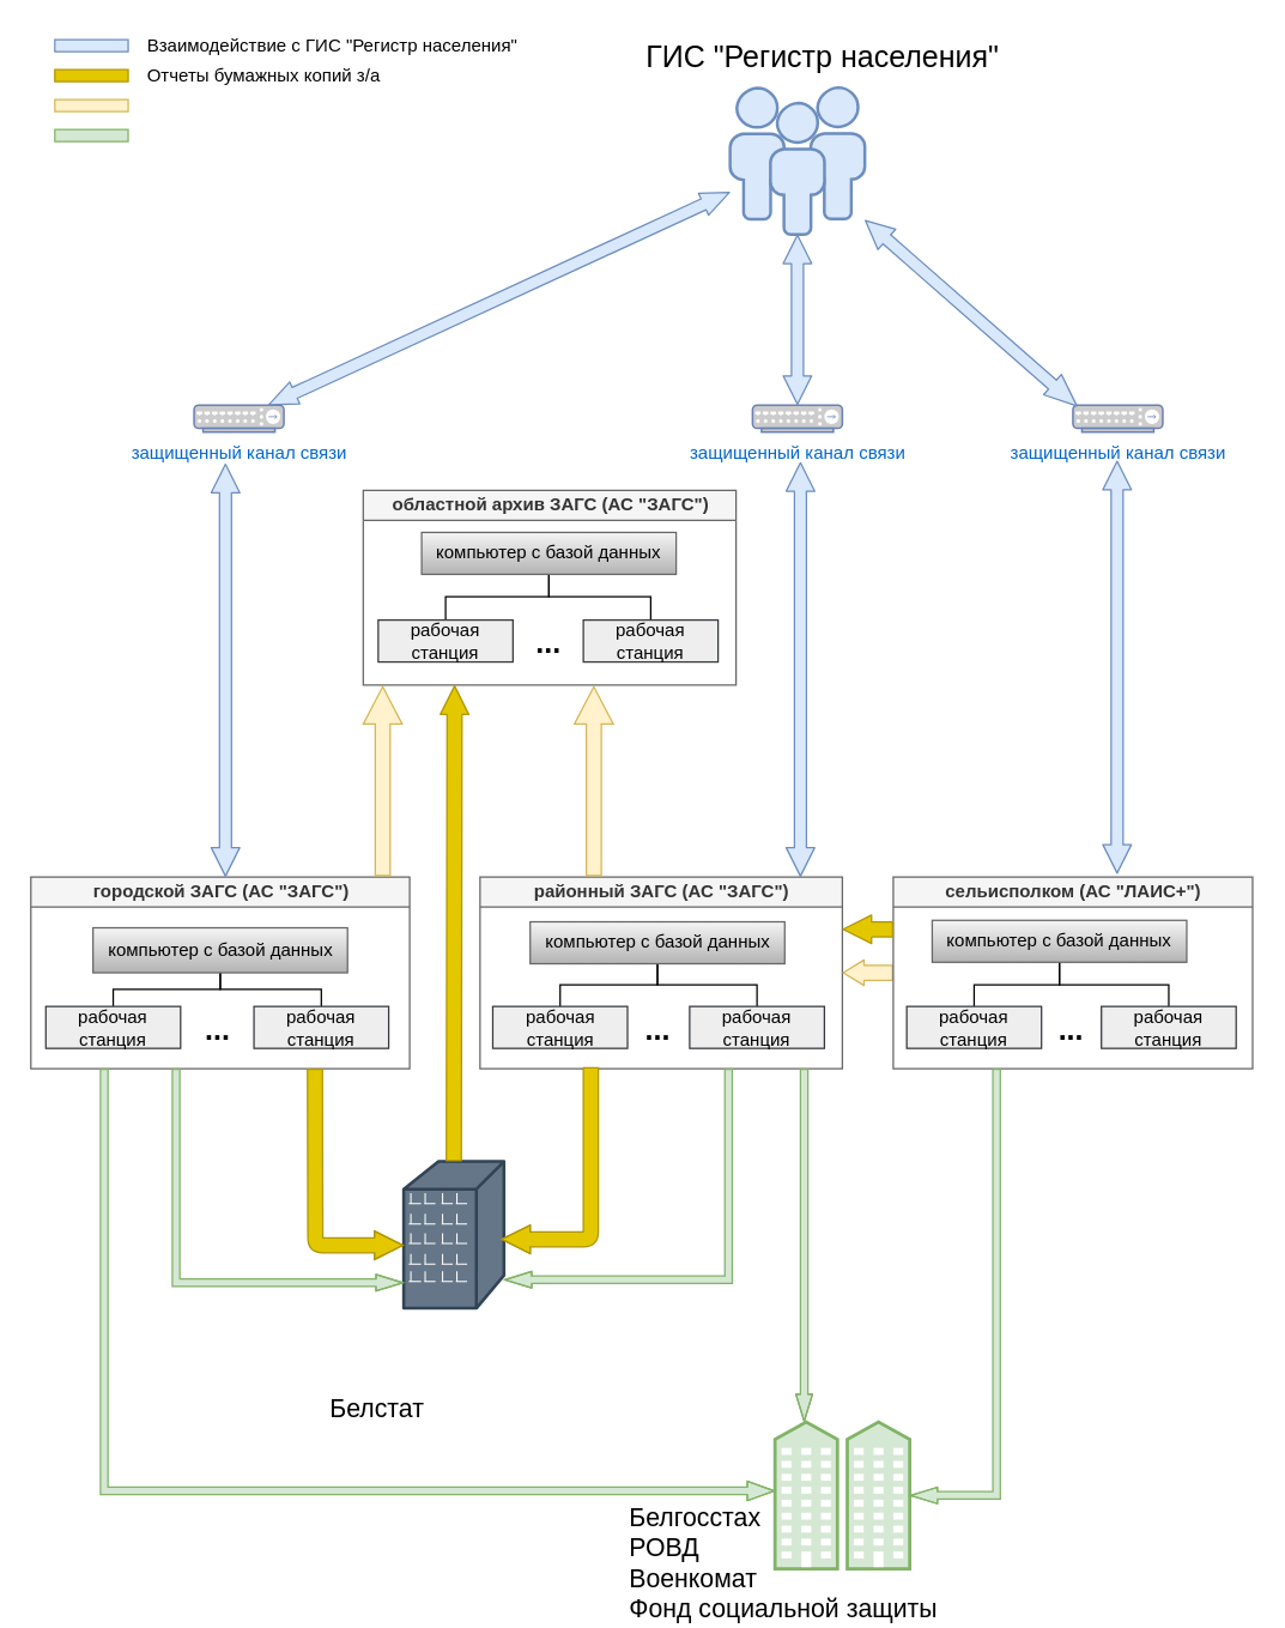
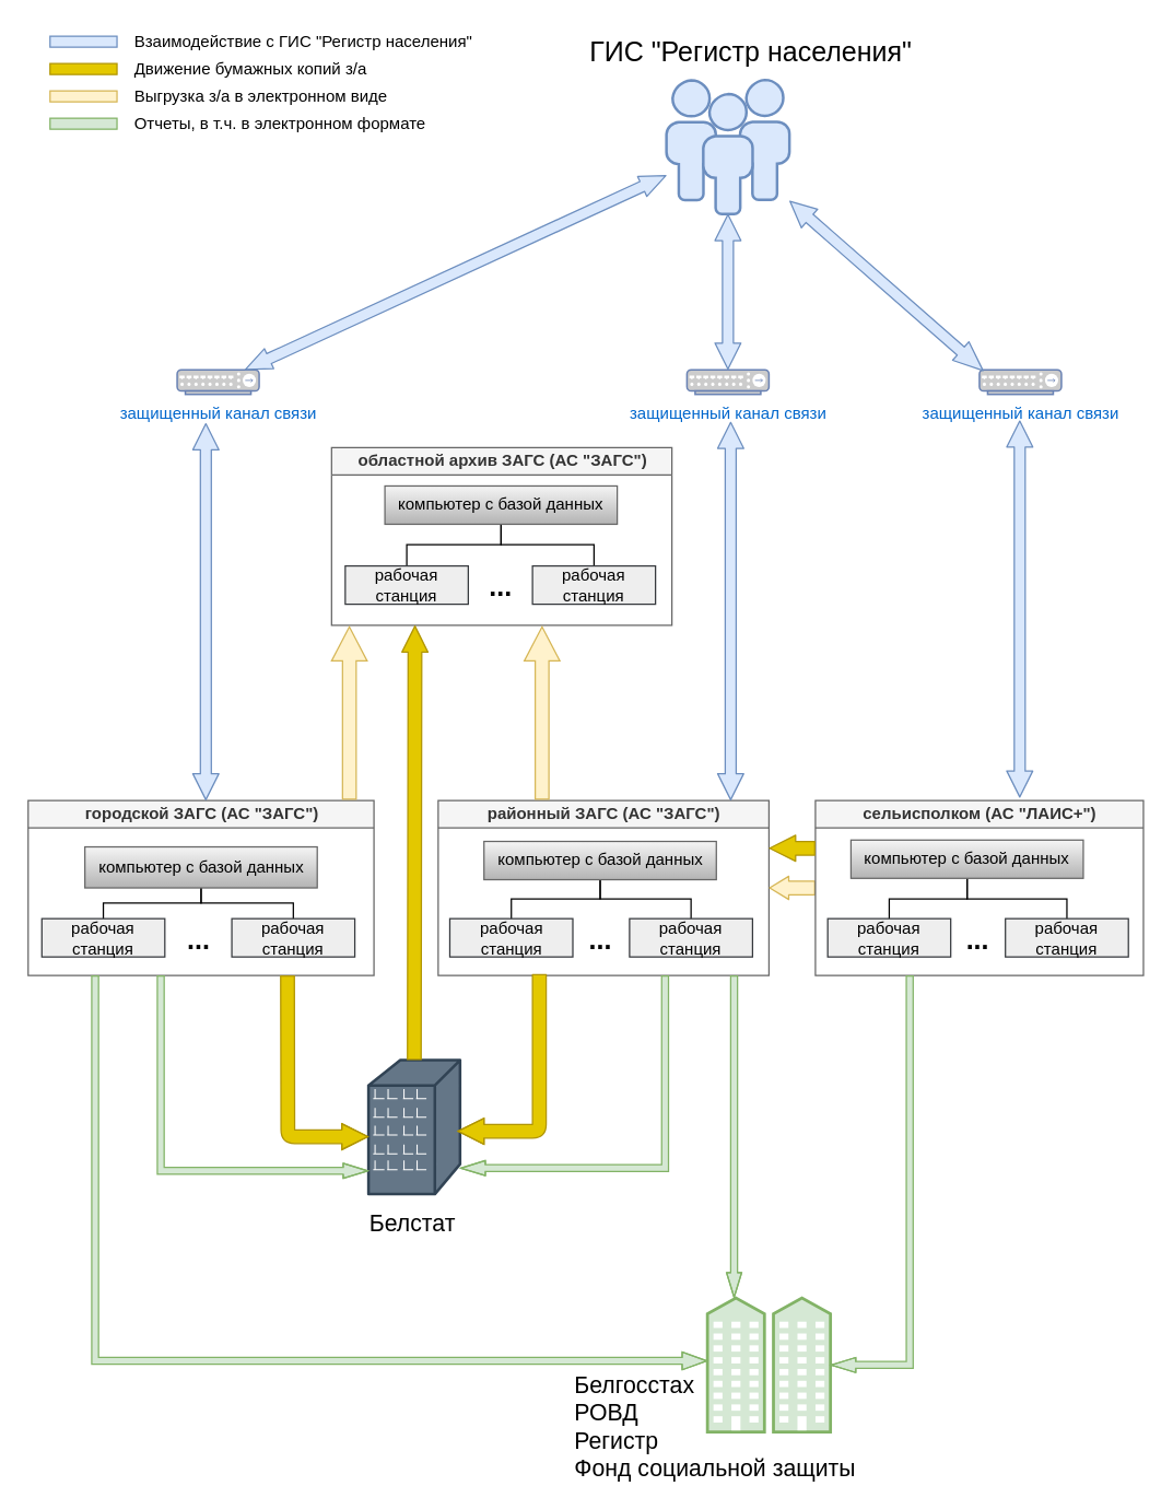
- <mxCell id="58" value="Отчеты бумажных копий з/а" style="text;html=1;strokeColor=none;fillColor=none;align=left;verticalAlign=middle;whiteSpace=wrap;rounded=0;" parent="1" vertex="1"><mxGeometry x="96" y="40" width="254" height="20" as="geometry" /></mxCell>
+ <mxCell id="58" value="Движение бумажных копий з/а" style="text;html=1;strokeColor=none;fillColor=none;align=left;verticalAlign=middle;whiteSpace=wrap;rounded=0;" parent="1" vertex="1"><mxGeometry x="96" y="40" width="254" height="20" as="geometry" /></mxCell>
+ <mxCell id="59" value="Выгрузка з/а в электронном виде" style="text;html=1;strokeColor=none;fillColor=none;align=left;verticalAlign=middle;whiteSpace=wrap;rounded=0;" parent="1" vertex="1"><mxGeometry x="96" y="60" width="254" height="20" as="geometry" /></mxCell>
+ <mxCell id="60" value="Отчеты, в т.ч. в электронном формате" style="text;html=1;strokeColor=none;fillColor=none;align=left;verticalAlign=middle;whiteSpace=wrap;rounded=0;" parent="1" vertex="1"><mxGeometry x="96" y="80" width="345" height="20" as="geometry" /></mxCell>
- <mxCell id="49" value="Белстат" style="text;html=1;strokeColor=none;fillColor=none;align=left;verticalAlign=middle;whiteSpace=wrap;rounded=0;fontSize=17;" parent="1" vertex="1"><mxGeometry x="218" y="932" width="78" height="17" as="geometry" /></mxCell>
+ <mxCell id="49" value="Белстат" style="text;html=1;strokeColor=none;fillColor=none;align=left;verticalAlign=middle;whiteSpace=wrap;rounded=0;fontSize=17;" parent="1" vertex="1"><mxGeometry x="268" y="887" width="78" height="17" as="geometry" /></mxCell>
- <mxCell id="12" value="&lt;div style=&quot;font-size: 17px&quot;&gt;Белгосстах&lt;/div&gt;&lt;div style=&quot;font-size: 17px&quot;&gt;РОВД&lt;/div&gt;&lt;div style=&quot;font-size: 17px&quot;&gt;Военкомат&lt;/div&gt;&lt;div style=&quot;font-size: 17px&quot;&gt;Фонд социальной защиты&lt;/div&gt;" style="text;html=1;strokeColor=none;fillColor=none;align=left;verticalAlign=middle;whiteSpace=wrap;rounded=0;fontSize=17;" parent="1" vertex="1"><mxGeometry x="417.5" y="1043" width="262.5" height="2" as="geometry" /></mxCell>
+ <mxCell id="12" value="&lt;div style=&quot;font-size: 17px&quot;&gt;Белгосстах&lt;/div&gt;&lt;div style=&quot;font-size: 17px&quot;&gt;РОВД&lt;/div&gt;&lt;div style=&quot;font-size: 17px&quot;&gt;Регистр&lt;/div&gt;&lt;div style=&quot;font-size: 17px&quot;&gt;Фонд социальной защиты&lt;/div&gt;" style="text;html=1;strokeColor=none;fillColor=none;align=left;verticalAlign=middle;whiteSpace=wrap;rounded=0;fontSize=17;" parent="1" vertex="1"><mxGeometry x="417.5" y="1043" width="262.5" height="2" as="geometry" /></mxCell>
